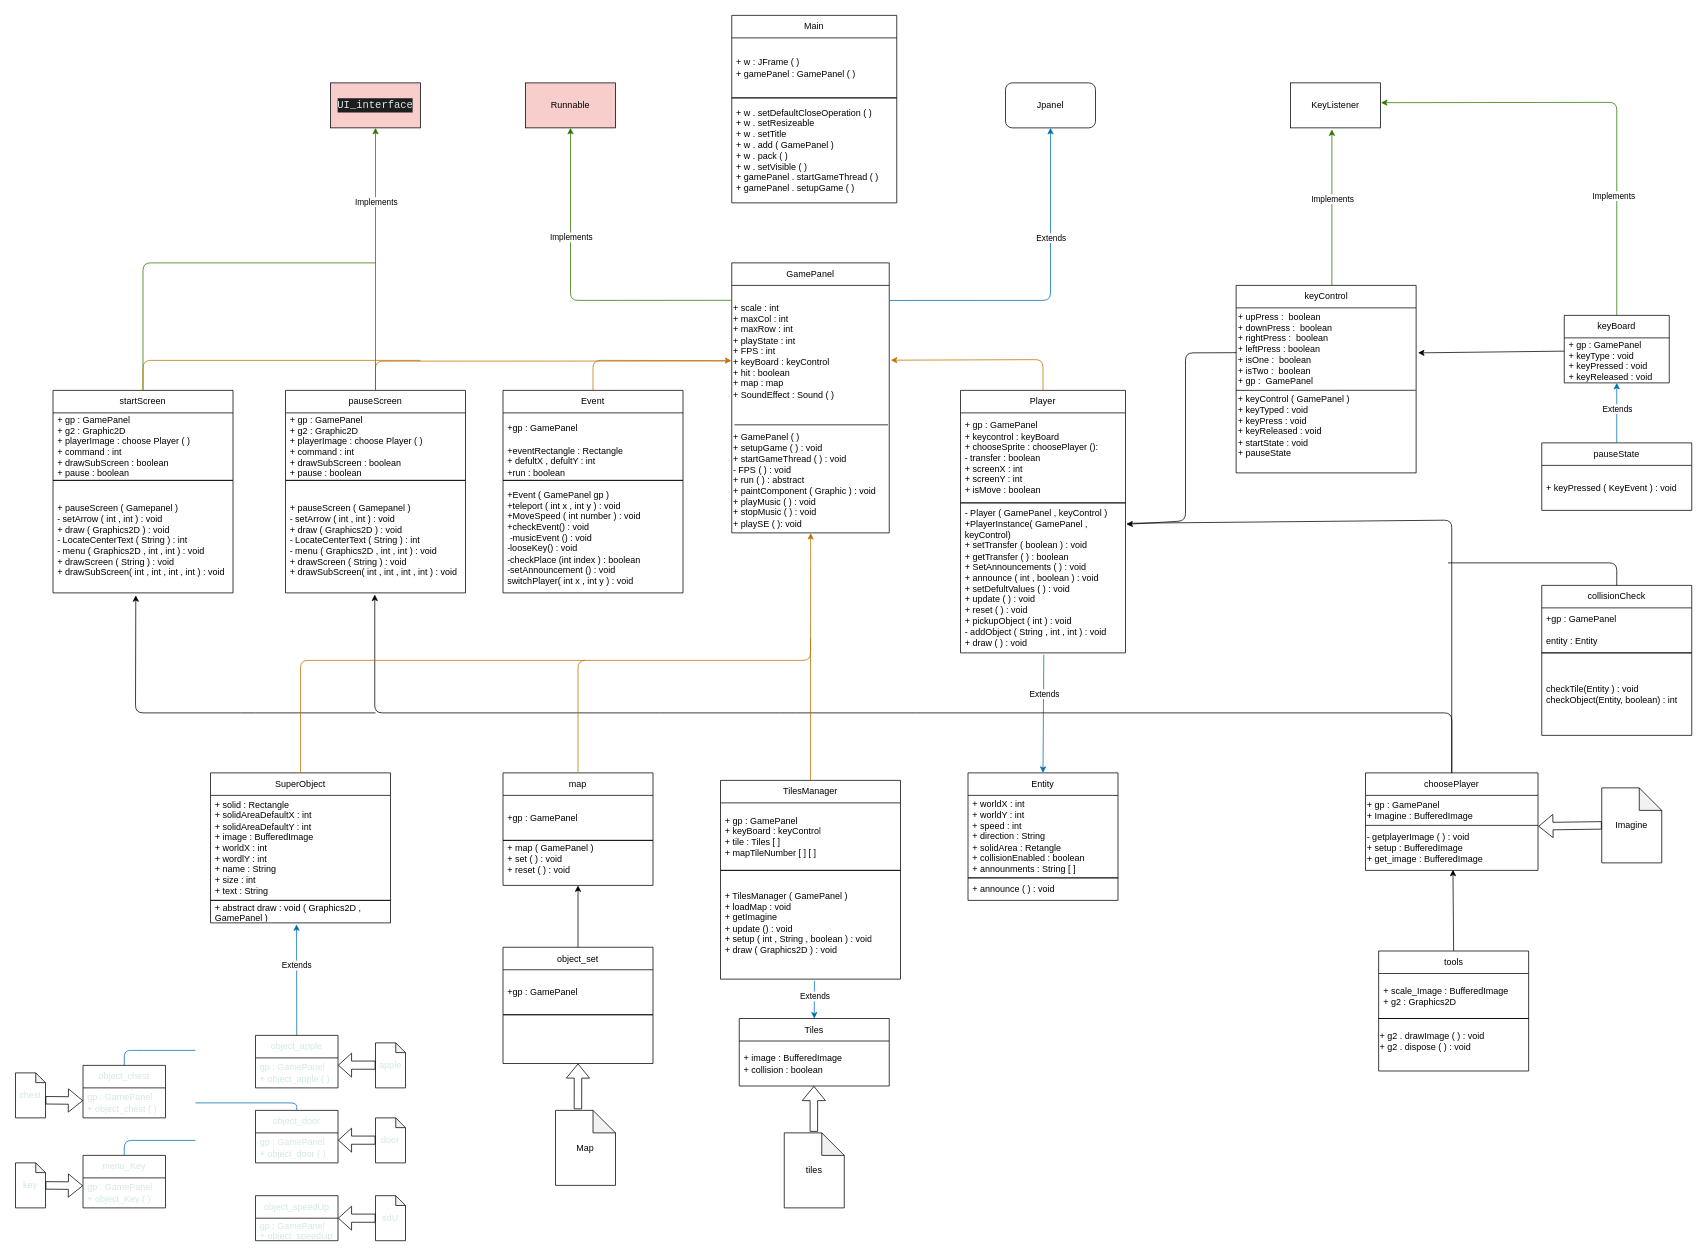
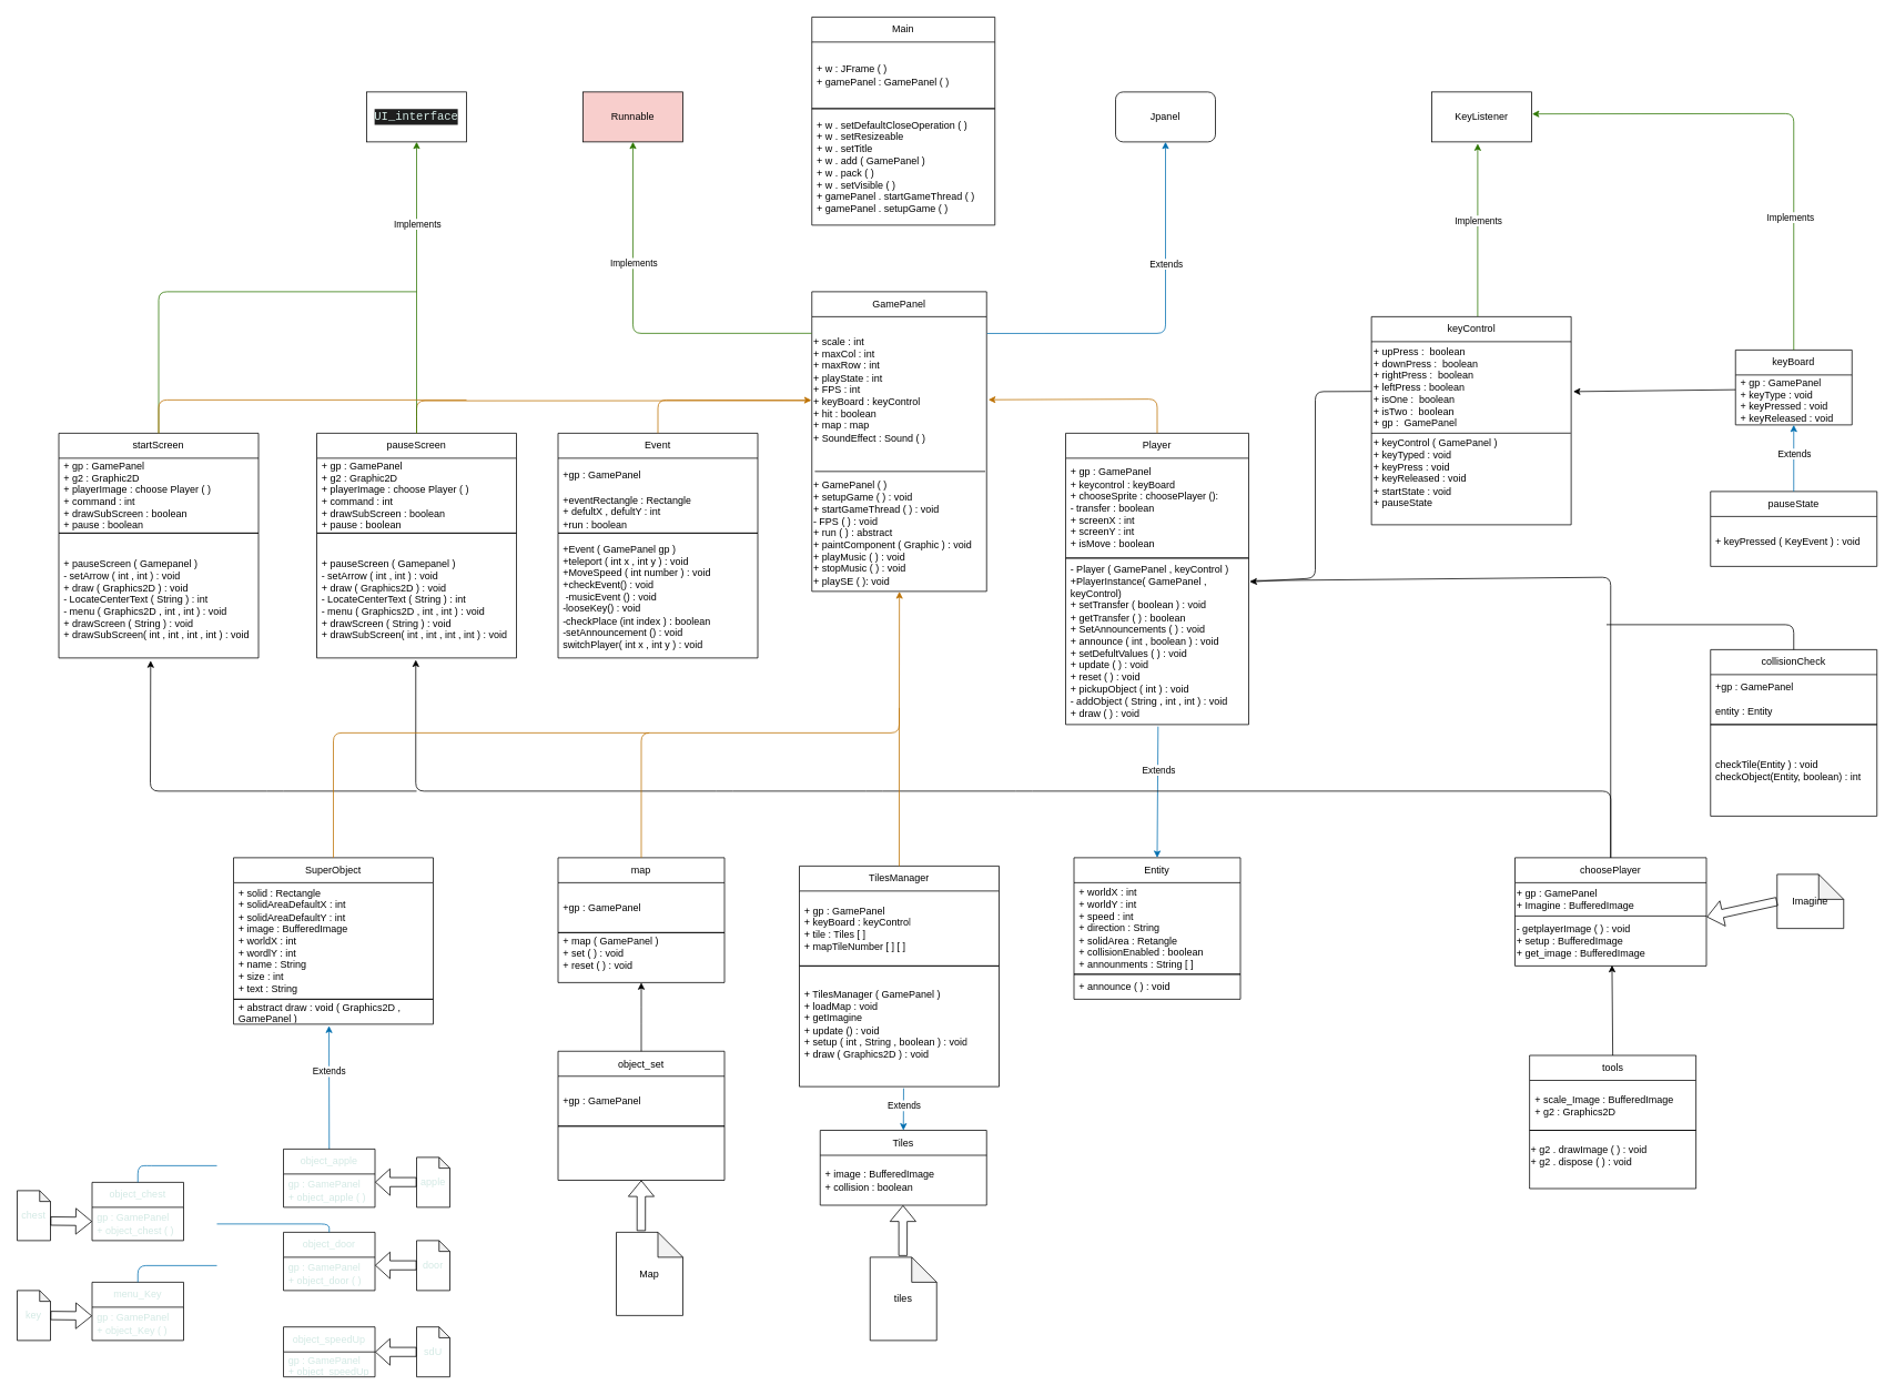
- <mxCell id="77" value="&lt;div style=&quot;background-color: rgb(30, 30, 30); font-family: Consolas, &amp;quot;Courier New&amp;quot;, monospace; font-size: 14px; line-height: 19px;&quot;&gt;&lt;font color=&quot;#d3e9e4&quot;&gt;UI_interface&lt;/font&gt;&lt;/div&gt;" style="rounded=0;whiteSpace=wrap;html=1;fillColor=#f8cecc;" parent="1" vertex="1"><mxGeometry x="440" y="110" width="120" height="60" as="geometry" /></mxCell>
+ <mxCell id="77" value="&lt;div style=&quot;background-color: rgb(30, 30, 30); font-family: Consolas, &amp;quot;Courier New&amp;quot;, monospace; font-size: 14px; line-height: 19px;&quot;&gt;&lt;font color=&quot;#d3e9e4&quot;&gt;UI_interface&lt;/font&gt;&lt;/div&gt;" style="rounded=0;whiteSpace=wrap;html=1;" parent="1" vertex="1"><mxGeometry x="440" y="110" width="120" height="60" as="geometry" /></mxCell>
- <mxCell id="44" value="Imagine" style="shape=note;whiteSpace=wrap;html=1;backgroundOutline=1;darkOpacity=0.05;" parent="1" vertex="1"><mxGeometry x="2135" y="1050" width="80" height="100" as="geometry" /></mxCell>
+ <mxCell id="44" value="Imagine" style="shape=note;whiteSpace=wrap;html=1;backgroundOutline=1;darkOpacity=0.05;" parent="1" vertex="1"><mxGeometry x="2135" y="1050" width="80" height="65" as="geometry" /></mxCell>
